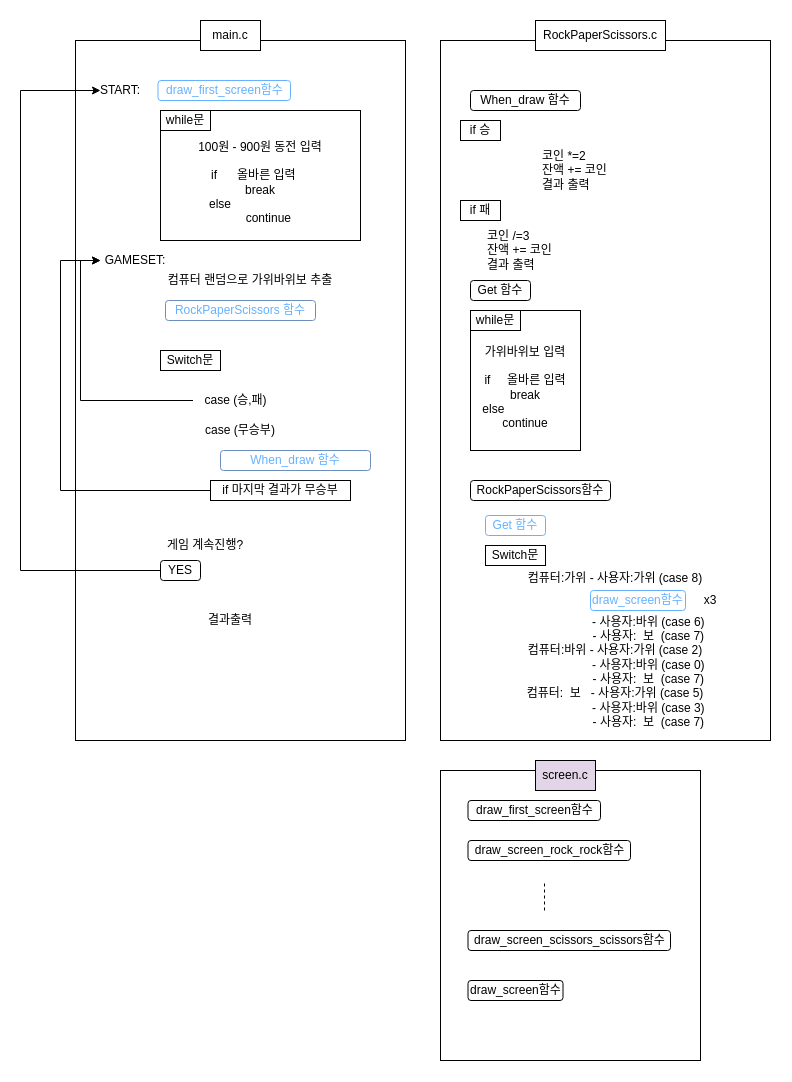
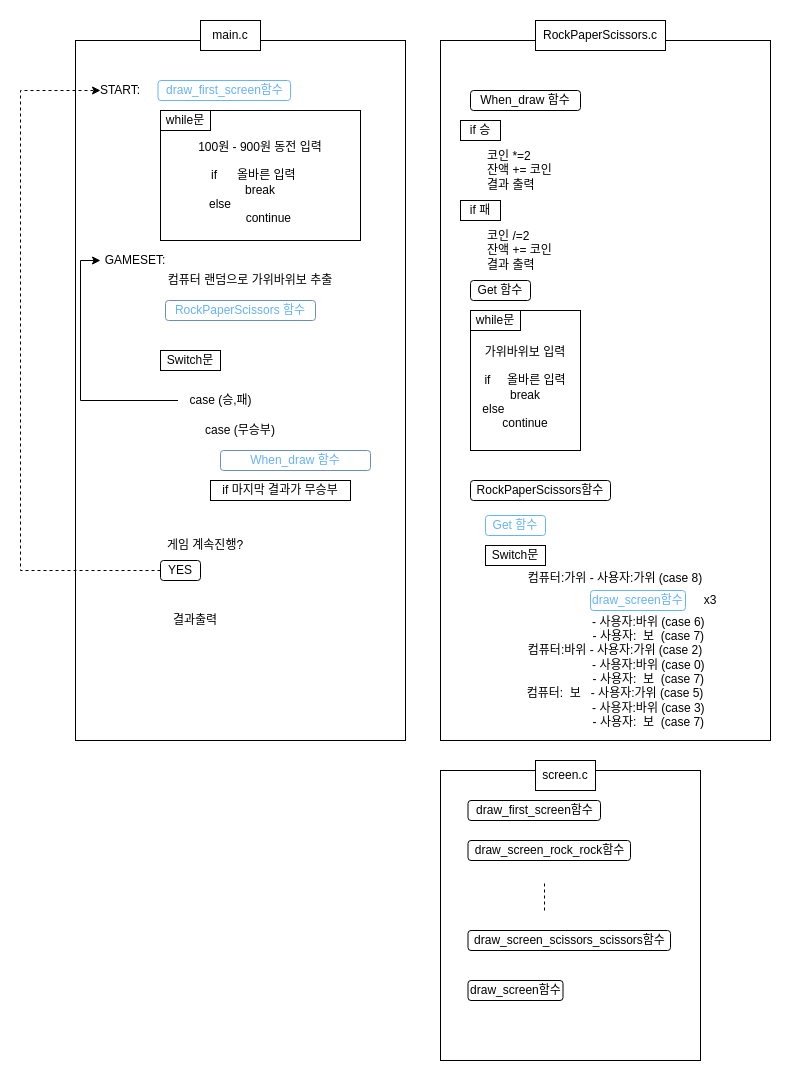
- <mxCell id="24" value="코인 *=2&lt;br&gt;&lt;div&gt;&lt;span&gt;잔액 += 코인&lt;/span&gt;&lt;/div&gt;결과 출력" style="text;html=1;fillColor=none;align=left;verticalAlign=middle;whiteSpace=wrap;rounded=0;shadow=0;glass=0;sketch=0;fontColor=#000000;" vertex="1" parent="1"><mxGeometry x="540" y="140" width="80" height="60" as="geometry" /></mxCell>
+ <mxCell id="24" value="코인 *=2&lt;br&gt;&lt;div&gt;&lt;span&gt;잔액 += 코인&lt;/span&gt;&lt;/div&gt;결과 출력" style="text;html=1;fillColor=none;align=left;verticalAlign=middle;whiteSpace=wrap;rounded=0;shadow=0;glass=0;sketch=0;fontColor=#000000;" vertex="1" parent="1"><mxGeometry x="485" y="140" width="80" height="60" as="geometry" /></mxCell>
- <mxCell id="27" value="코인 /=3&lt;br&gt;&lt;div&gt;&lt;span&gt;잔액 += 코인&lt;/span&gt;&lt;/div&gt;결과 출력" style="text;html=1;fillColor=none;align=left;verticalAlign=middle;whiteSpace=wrap;rounded=0;shadow=0;glass=0;sketch=0;fontColor=#000000;" vertex="1" parent="1"><mxGeometry x="485" y="220" width="80" height="60" as="geometry" /></mxCell>
+ <mxCell id="27" value="코인 /=2&lt;br&gt;&lt;div&gt;&lt;span&gt;잔액 += 코인&lt;/span&gt;&lt;/div&gt;결과 출력" style="text;html=1;fillColor=none;align=left;verticalAlign=middle;whiteSpace=wrap;rounded=0;shadow=0;glass=0;sketch=0;fontColor=#000000;" vertex="1" parent="1"><mxGeometry x="485" y="220" width="80" height="60" as="geometry" /></mxCell>
- <mxCell id="18" style="edgeStyle=orthogonalEdgeStyle;rounded=0;orthogonalLoop=1;jettySize=auto;html=1;entryX=0;entryY=0.5;entryDx=0;entryDy=0;fontColor=#000000;" edge="1" parent="1" source="19" target="4"><mxGeometry relative="1" as="geometry"><Array as="points"><mxPoint x="20" y="570" /><mxPoint x="20" y="90" /></Array></mxGeometry></mxCell>
+ <mxCell id="18" style="edgeStyle=orthogonalEdgeStyle;rounded=0;orthogonalLoop=1;jettySize=auto;html=1;entryX=0;entryY=0.5;entryDx=0;entryDy=0;fontColor=#000000;dashed=1;" edge="1" parent="1" source="19" target="4"><mxGeometry relative="1" as="geometry"><Array as="points"><mxPoint x="20" y="570" /><mxPoint x="20" y="90" /></Array></mxGeometry></mxCell>
- <mxCell id="12" value="case (승,패)" style="text;html=1;strokeColor=none;fillColor=none;align=center;verticalAlign=middle;whiteSpace=wrap;rounded=0;shadow=0;sketch=0;fontColor=#000000;" vertex="1" parent="1"><mxGeometry x="192.5" y="390" width="85" height="20" as="geometry" /></mxCell>
+ <mxCell id="12" value="case (승,패)" style="text;html=1;strokeColor=none;fillColor=none;align=center;verticalAlign=middle;whiteSpace=wrap;rounded=0;shadow=0;sketch=0;fontColor=#000000;" vertex="1" parent="1"><mxGeometry x="177.5" y="390" width="85" height="20" as="geometry" /></mxCell>
- <mxCell id="15" style="edgeStyle=orthogonalEdgeStyle;rounded=0;orthogonalLoop=1;jettySize=auto;html=1;entryX=0;entryY=0.5;entryDx=0;entryDy=0;fontColor=#000000;" edge="1" parent="1" source="16" target="7"><mxGeometry relative="1" as="geometry"><Array as="points"><mxPoint x="60" y="490" /><mxPoint x="60" y="260" /></Array></mxGeometry></mxCell>
- <mxCell id="20" value="결과출력" style="text;html=1;strokeColor=none;fillColor=none;align=center;verticalAlign=middle;whiteSpace=wrap;rounded=0;shadow=0;glass=0;sketch=0;fontColor=#000000;" vertex="1" parent="1"><mxGeometry x="200" y="610" width="60" height="20" as="geometry" /></mxCell>
+ <mxCell id="20" value="결과출력" style="text;html=1;strokeColor=none;fillColor=none;align=center;verticalAlign=middle;whiteSpace=wrap;rounded=0;shadow=0;glass=0;sketch=0;fontColor=#000000;" vertex="1" parent="1"><mxGeometry x="165" y="610" width="60" height="20" as="geometry" /></mxCell>
- <mxCell id="38" value="screen.c" style="whiteSpace=wrap;html=1;fillColor=#e1d5e7;" vertex="1" parent="1"><mxGeometry x="535" y="760" width="60" height="30" as="geometry" /></mxCell>
+ <mxCell id="38" value="screen.c" style="whiteSpace=wrap;html=1;" vertex="1" parent="1"><mxGeometry x="535" y="760" width="60" height="30" as="geometry" /></mxCell>
